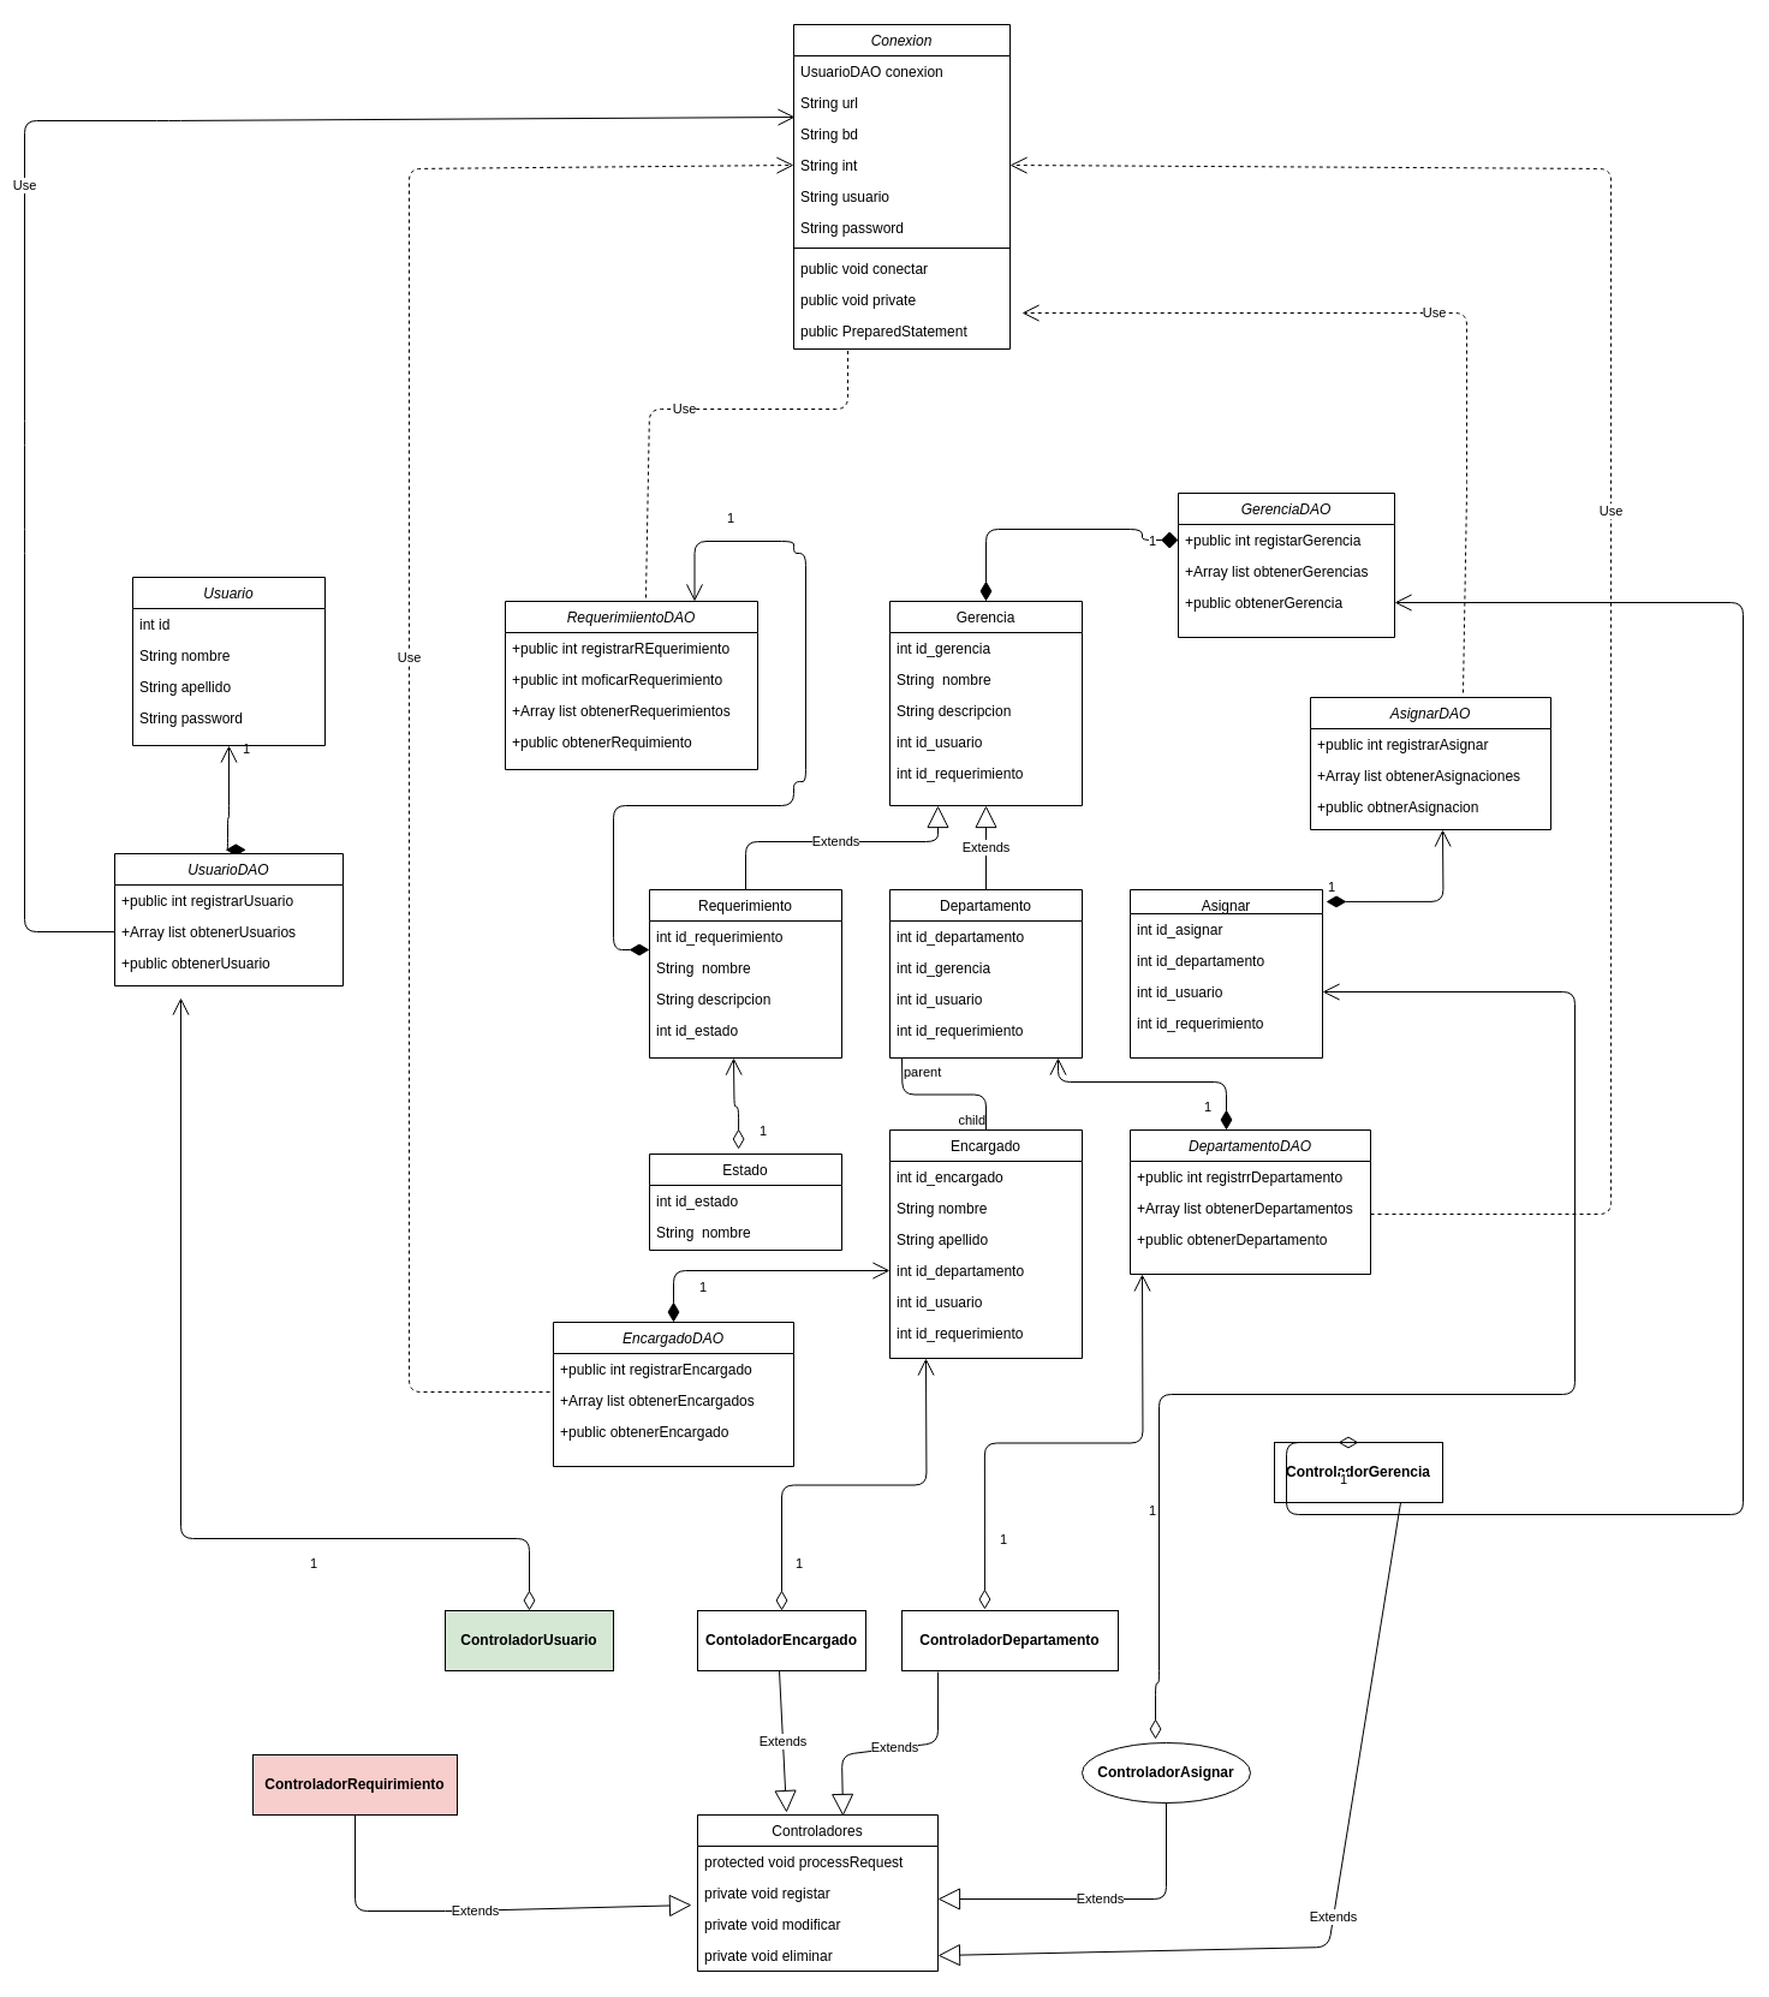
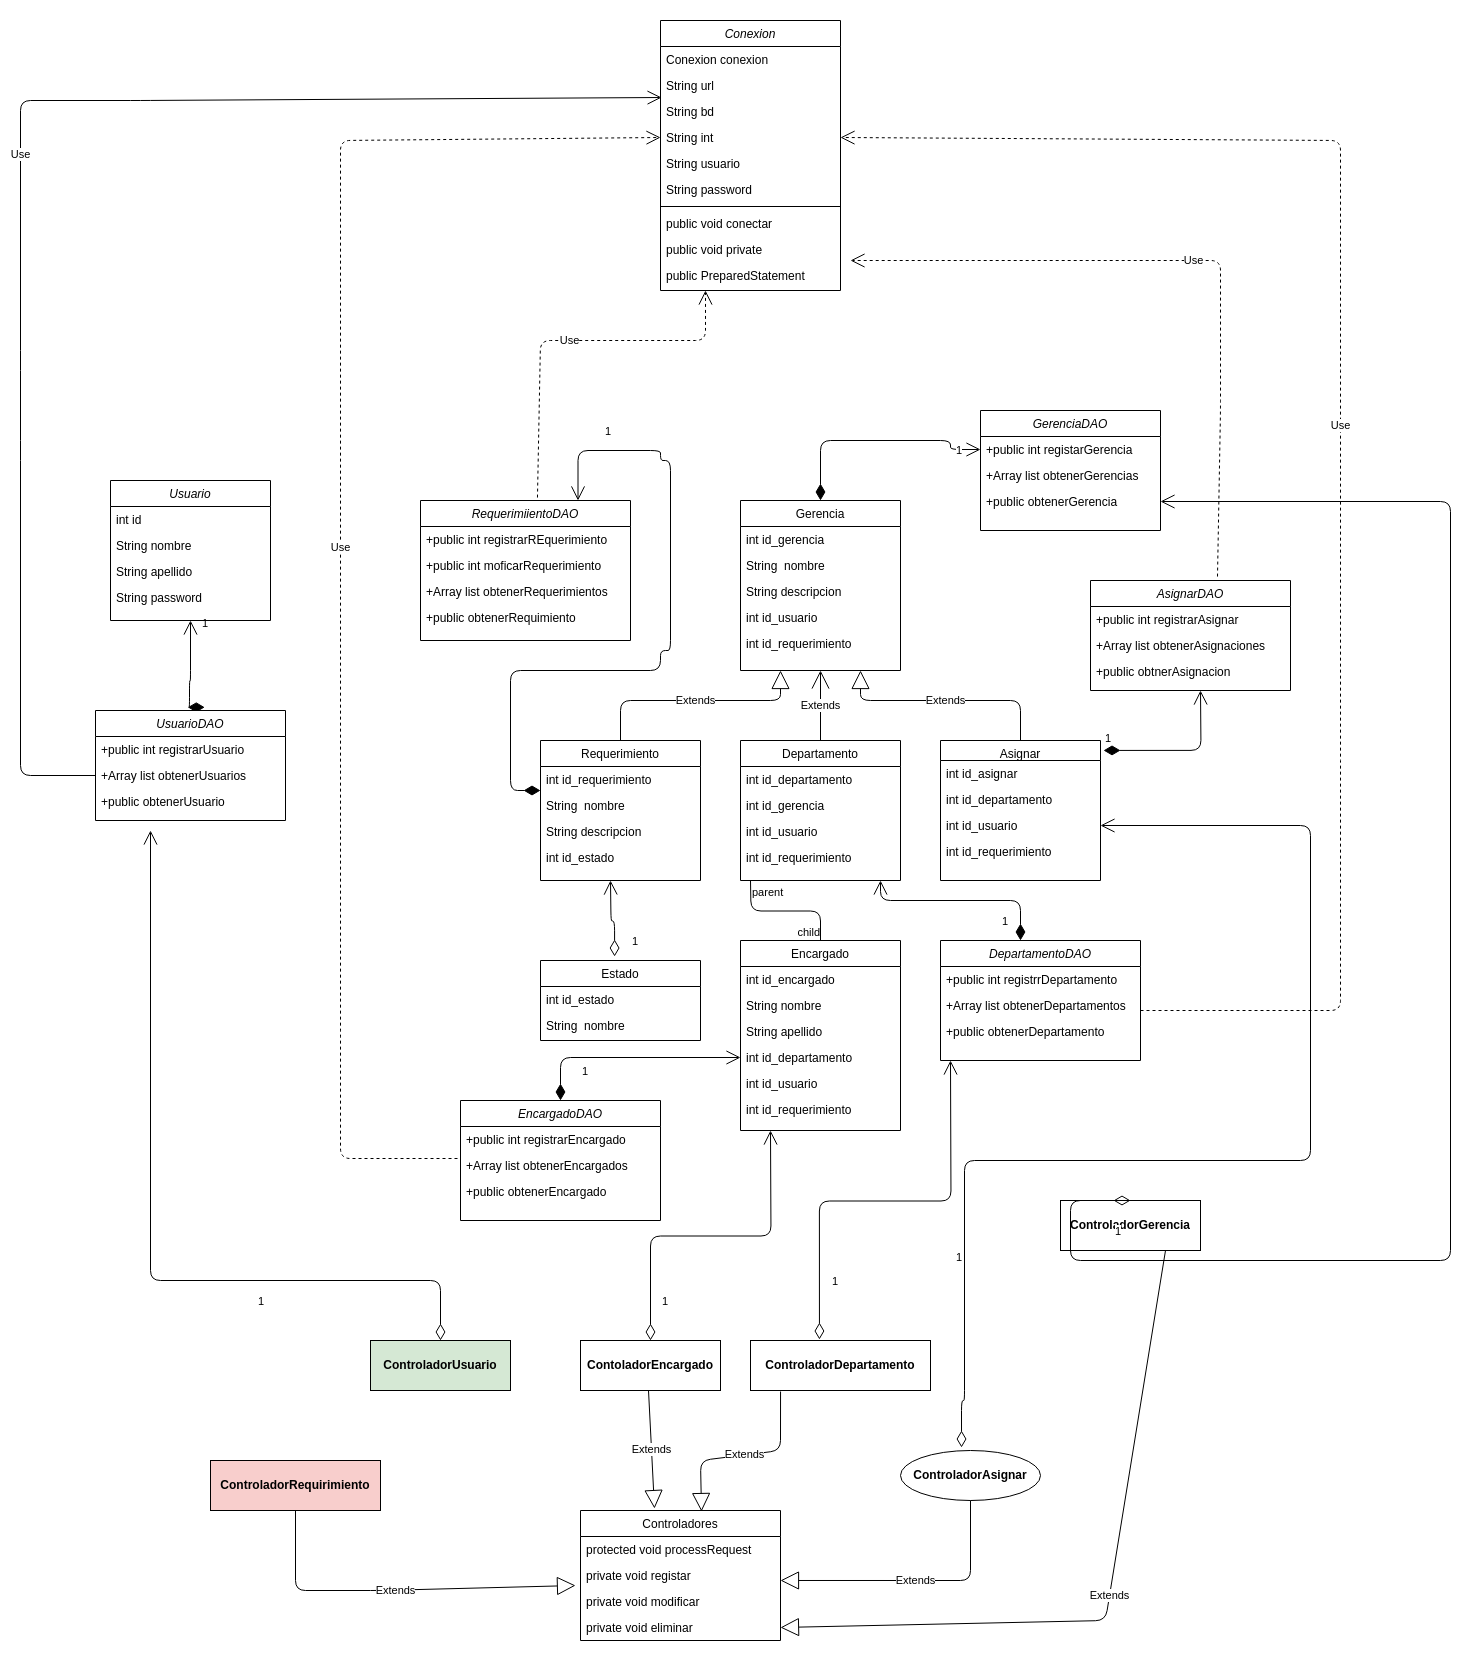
- <mxCell id="69" value="UsuarioDAO conexion" style="text;align=left;verticalAlign=top;spacingLeft=4;spacingRight=4;overflow=hidden;rotatable=0;points=[[0,0.5],[1,0.5]];portConstraint=eastwest;" parent="68" vertex="1"><mxGeometry y="26" width="180" height="26" as="geometry" /></mxCell>
+ <mxCell id="69" value="Conexion conexion" style="text;align=left;verticalAlign=top;spacingLeft=4;spacingRight=4;overflow=hidden;rotatable=0;points=[[0,0.5],[1,0.5]];portConstraint=eastwest;" parent="68" vertex="1"><mxGeometry y="26" width="180" height="26" as="geometry" /></mxCell>
- <mxCell id="78" value="Use" style="endArrow=none;endSize=12;dashed=1;html=1;entryX=0.25;entryY=1;entryDx=0;entryDy=0;exitX=0.557;exitY=-0.021;exitDx=0;exitDy=0;exitPerimeter=0;" parent="1" source="46" target="68" edge="1"><mxGeometry width="160" relative="1" as="geometry"><mxPoint y="490" as="sourcePoint" x="540" /><mxPoint x="620" y="350" as="targetPoint" /><Array as="points"><mxPoint y="340" x="540" /><mxPoint x="705" y="340" /></Array></mxGeometry></mxCell>
+ <mxCell id="78" value="Use" style="endArrow=open;endSize=12;dashed=1;html=1;entryX=0.25;entryY=1;entryDx=0;entryDy=0;exitX=0.557;exitY=-0.021;exitDx=0;exitDy=0;exitPerimeter=0;" parent="1" source="46" target="68" edge="1"><mxGeometry width="160" relative="1" as="geometry"><mxPoint y="490" as="sourcePoint" x="540" /><mxPoint x="620" y="350" as="targetPoint" /><Array as="points"><mxPoint y="340" x="540" /><mxPoint x="705" y="340" /></Array></mxGeometry></mxCell>
- <mxCell id="45" value="1" style="endArrow=diamond;html=1;endSize=12;startArrow=diamondThin;startSize=14;startFill=1;edgeStyle=orthogonalEdgeStyle;align=left;verticalAlign=bottom;entryX=0;entryY=0.5;entryDx=0;entryDy=0;exitX=0.5;exitY=0;exitDx=0;exitDy=0;" parent="1" source="2" target="42" edge="1"><mxGeometry x="0.774" y="-10" relative="1" as="geometry"><mxPoint x="750" y="440" as="sourcePoint" /><mxPoint x="1200.75" y="513.19" as="targetPoint" /><Array as="points"><mxPoint x="820" y="440" /><mxPoint x="950" y="440" /><mxPoint x="950" y="449" /></Array><mxPoint as="offset" /></mxGeometry></mxCell>
+ <mxCell id="45" value="1" style="endArrow=open;html=1;endSize=12;startArrow=diamondThin;startSize=14;startFill=1;edgeStyle=orthogonalEdgeStyle;align=left;verticalAlign=bottom;entryX=0;entryY=0.5;entryDx=0;entryDy=0;exitX=0.5;exitY=0;exitDx=0;exitDy=0;" parent="1" source="2" target="42" edge="1"><mxGeometry x="0.774" y="-10" relative="1" as="geometry"><mxPoint x="750" y="440" as="sourcePoint" /><mxPoint x="1200.75" y="513.19" as="targetPoint" /><Array as="points"><mxPoint x="820" y="440" /><mxPoint x="950" y="440" /><mxPoint x="950" y="449" /></Array><mxPoint as="offset" /></mxGeometry></mxCell>
- <mxCell id="24" value="Extends" style="endArrow=block;endSize=16;endFill=0;html=1;entryX=0.5;entryY=1;entryDx=0;entryDy=0;exitX=0.5;exitY=0;exitDx=0;exitDy=0;" parent="1" source="8" target="2" edge="1"><mxGeometry width="160" relative="1" as="geometry"><mxPoint x="810" y="740" as="sourcePoint" /><mxPoint x="970" y="740" as="targetPoint" /></mxGeometry></mxCell>
+ <mxCell id="24" value="Extends" style="endArrow=open;endSize=16;endFill=0;html=1;entryX=0.5;entryY=1;entryDx=0;entryDy=0;exitX=0.5;exitY=0;exitDx=0;exitDy=0;" parent="1" source="8" target="2" edge="1"><mxGeometry width="160" relative="1" as="geometry"><mxPoint x="810" y="740" as="sourcePoint" /><mxPoint x="970" y="740" as="targetPoint" /></mxGeometry></mxCell>
+ <mxCell id="25" value="Extends" style="endArrow=block;endSize=16;endFill=0;html=1;exitX=0.5;exitY=0;exitDx=0;exitDy=0;entryX=0.75;entryY=1;entryDx=0;entryDy=0;" parent="1" source="18" target="2" edge="1"><mxGeometry width="160" relative="1" as="geometry"><mxPoint x="990" y="660" as="sourcePoint" /><mxPoint x="1150" y="660" as="targetPoint" /><Array as="points"><mxPoint x="1020" y="700" /><mxPoint x="940" y="700" /><mxPoint x="860" y="700" /></Array></mxGeometry></mxCell>
